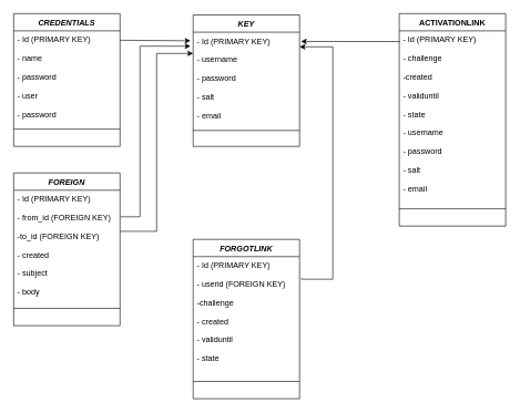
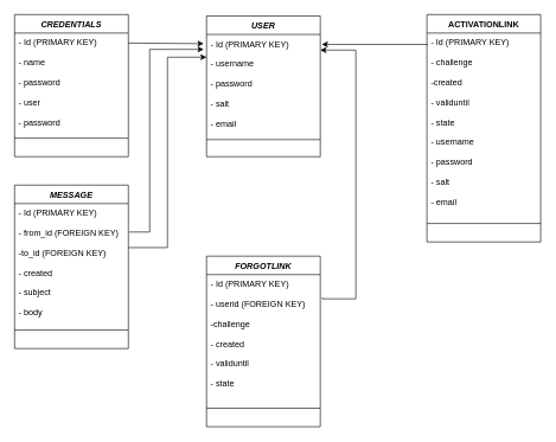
- <mxCell id="2" value="KEY" style="swimlane;fontStyle=3;align=center;verticalAlign=top;childLayout=stackLayout;horizontal=1;startSize=26;horizontalStack=0;resizeParent=1;resizeLast=0;collapsible=1;marginBottom=0;rounded=0;shadow=0;strokeWidth=1;" parent="1" vertex="1"><mxGeometry x="290" y="22" width="160" height="198" as="geometry"><mxRectangle x="230" y="140" width="160" height="26" as="alternateBounds" /></mxGeometry></mxCell>
+ <mxCell id="2" value="USER" style="swimlane;fontStyle=3;align=center;verticalAlign=top;childLayout=stackLayout;horizontal=1;startSize=26;horizontalStack=0;resizeParent=1;resizeLast=0;collapsible=1;marginBottom=0;rounded=0;shadow=0;strokeWidth=1;" parent="1" vertex="1"><mxGeometry x="290" y="22" width="160" height="198" as="geometry"><mxRectangle x="230" y="140" width="160" height="26" as="alternateBounds" /></mxGeometry></mxCell>
- <mxCell id="16" value="FOREIGN" style="swimlane;fontStyle=3;align=center;verticalAlign=top;childLayout=stackLayout;horizontal=1;startSize=26;horizontalStack=0;resizeParent=1;resizeLast=0;collapsible=1;marginBottom=0;rounded=0;shadow=0;strokeWidth=1;" vertex="1" parent="1"><mxGeometry x="20" y="260" width="160" height="230" as="geometry"><mxRectangle x="550" y="140" width="160" height="26" as="alternateBounds" /></mxGeometry></mxCell>
+ <mxCell id="16" value="MESSAGE" style="swimlane;fontStyle=3;align=center;verticalAlign=top;childLayout=stackLayout;horizontal=1;startSize=26;horizontalStack=0;resizeParent=1;resizeLast=0;collapsible=1;marginBottom=0;rounded=0;shadow=0;strokeWidth=1;" vertex="1" parent="1"><mxGeometry x="20" y="260" width="160" height="230" as="geometry"><mxRectangle x="550" y="140" width="160" height="26" as="alternateBounds" /></mxGeometry></mxCell>
